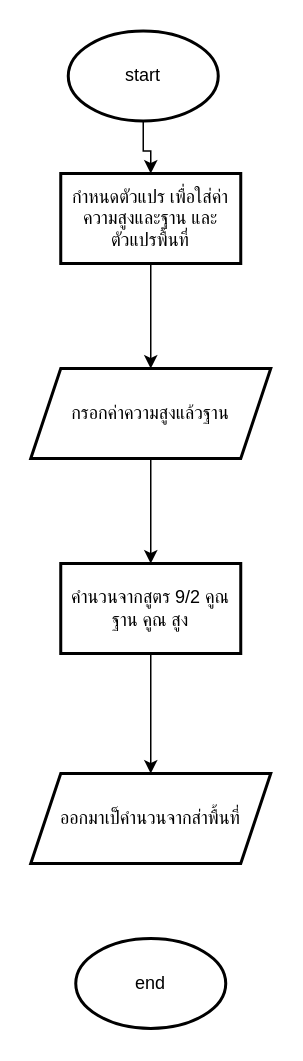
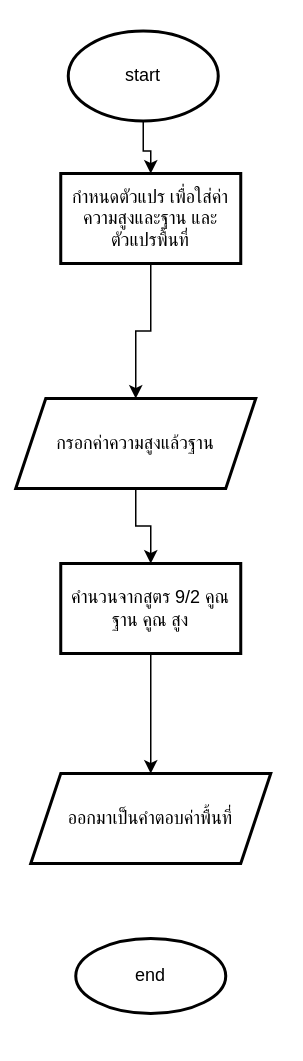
- <mxCell id="8" value="กรอกค่าความสูงแล้วฐาน" style="shape=parallelogram;perimeter=parallelogramPerimeter;whiteSpace=wrap;html=1;fixedSize=1;strokeWidth=2;" vertex="1" parent="1"><mxGeometry x="20" y="245" width="160" height="60" as="geometry" /></mxCell>
+ <mxCell id="8" value="กรอกค่าความสูงแล้วฐาน" style="shape=parallelogram;perimeter=parallelogramPerimeter;whiteSpace=wrap;html=1;fixedSize=1;strokeWidth=2;" vertex="1" parent="1"><mxGeometry x="10" y="265" width="160" height="60" as="geometry" /></mxCell>
- <mxCell id="11" value="ออกมาเป็คำนวนจากส่าพื้นที่" style="shape=parallelogram;perimeter=parallelogramPerimeter;whiteSpace=wrap;html=1;fixedSize=1;strokeWidth=2;" vertex="1" parent="1"><mxGeometry x="20" y="515" width="160" height="60" as="geometry" /></mxCell>
+ <mxCell id="11" value="ออกมาเป็นคำตอบค่าพื้นที่" style="shape=parallelogram;perimeter=parallelogramPerimeter;whiteSpace=wrap;html=1;fixedSize=1;strokeWidth=2;" vertex="1" parent="1"><mxGeometry x="20" y="515" width="160" height="60" as="geometry" /></mxCell>
- <mxCell id="12" value="end" style="strokeWidth=2;html=1;shape=mxgraph.flowchart.start_1;whiteSpace=wrap;" vertex="1" parent="1"><mxGeometry x="50" y="625" width="100" height="60" as="geometry" /></mxCell>
+ <mxCell id="12" value="end" style="strokeWidth=2;html=1;shape=mxgraph.flowchart.start_1;whiteSpace=wrap;" vertex="1" parent="1"><mxGeometry x="50" y="625" width="100" height="50" as="geometry" /></mxCell>
